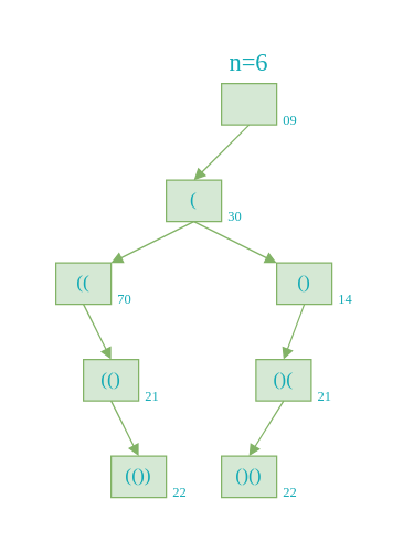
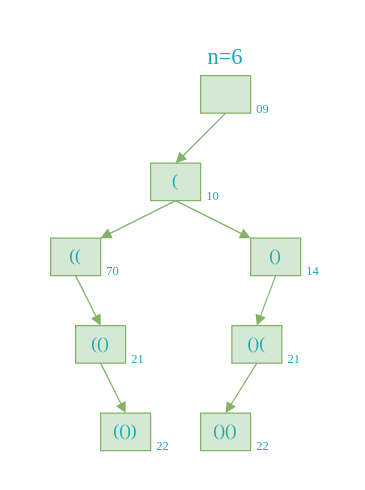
- <mxCell id="19" value="&lt;font face=&quot;Monaco&quot; data-font-src=&quot;https://fonts.googleapis.com/css?family=Monaco&quot; style=&quot;font-size: 10px&quot;&gt;30&lt;/font&gt;" style="text;html=1;strokeColor=none;fillColor=none;align=center;verticalAlign=middle;whiteSpace=wrap;rounded=0;fontSize=14;fontColor=#12AAB5;" vertex="1" parent="1"><mxGeometry x="160" y="150" width="20" height="10" as="geometry" /></mxCell>
+ <mxCell id="19" value="&lt;font face=&quot;Monaco&quot; data-font-src=&quot;https://fonts.googleapis.com/css?family=Monaco&quot; style=&quot;font-size: 10px&quot;&gt;10&lt;/font&gt;" style="text;html=1;strokeColor=none;fillColor=none;align=center;verticalAlign=middle;whiteSpace=wrap;rounded=0;fontSize=14;fontColor=#12AAB5;" vertex="1" parent="1"><mxGeometry x="160" y="150" width="20" height="10" as="geometry" /></mxCell>
